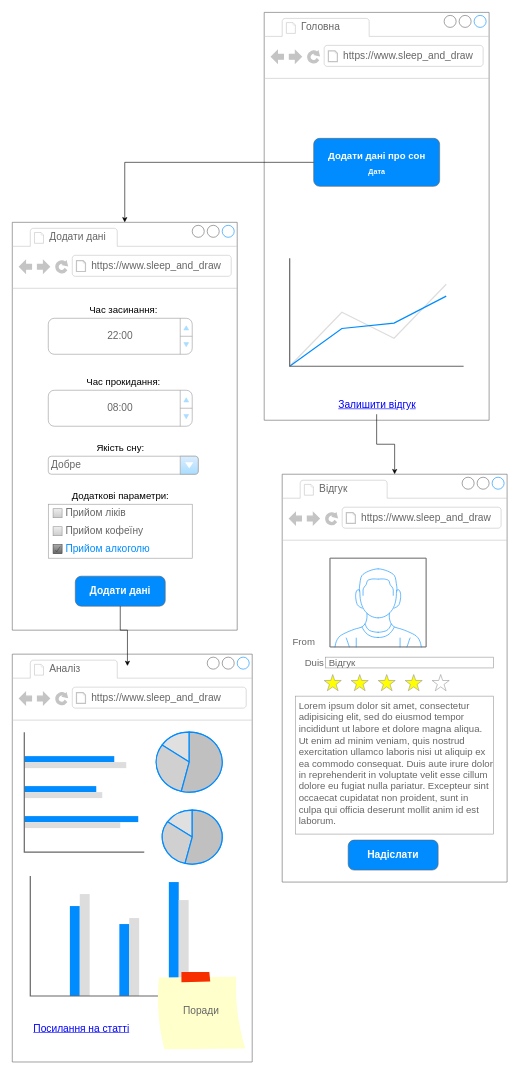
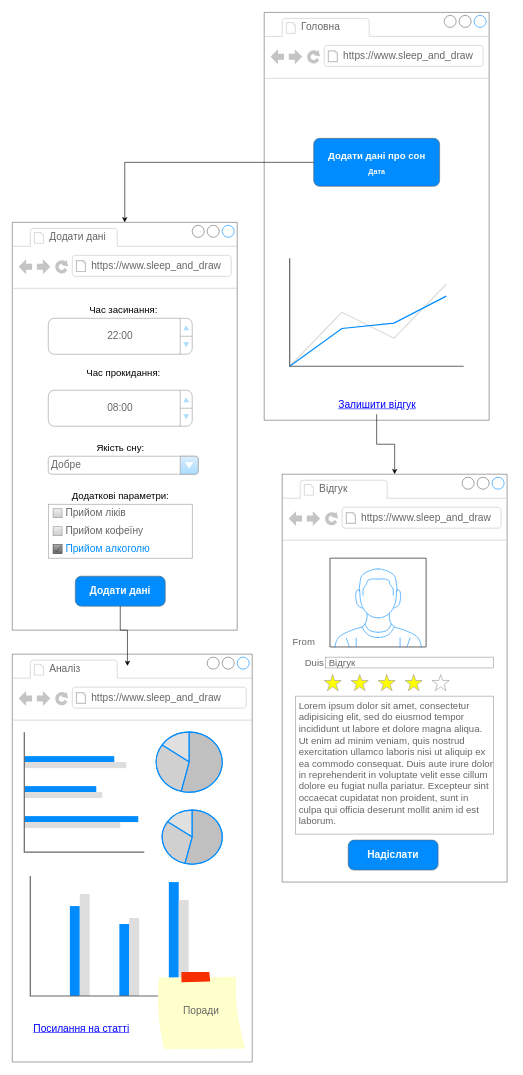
- <mxCell id="23" value="&lt;span style=&quot;font-size: 16px;&quot;&gt;Час прокидання:&lt;/span&gt;" style="text;html=1;align=center;verticalAlign=middle;resizable=0;points=[];autosize=1;strokeColor=none;fillColor=none;" vertex="1" parent="10"><mxGeometry x="110" y="250" width="150" height="30" as="geometry" /></mxCell>
+ <mxCell id="23" value="&lt;span style=&quot;font-size: 16px;&quot;&gt;Час прокидання:&lt;/span&gt;" style="text;html=1;align=center;verticalAlign=middle;resizable=0;points=[];autosize=1;strokeColor=none;fillColor=none;" vertex="1" parent="10"><mxGeometry x="110" y="235" width="150" height="30" as="geometry" /></mxCell>
